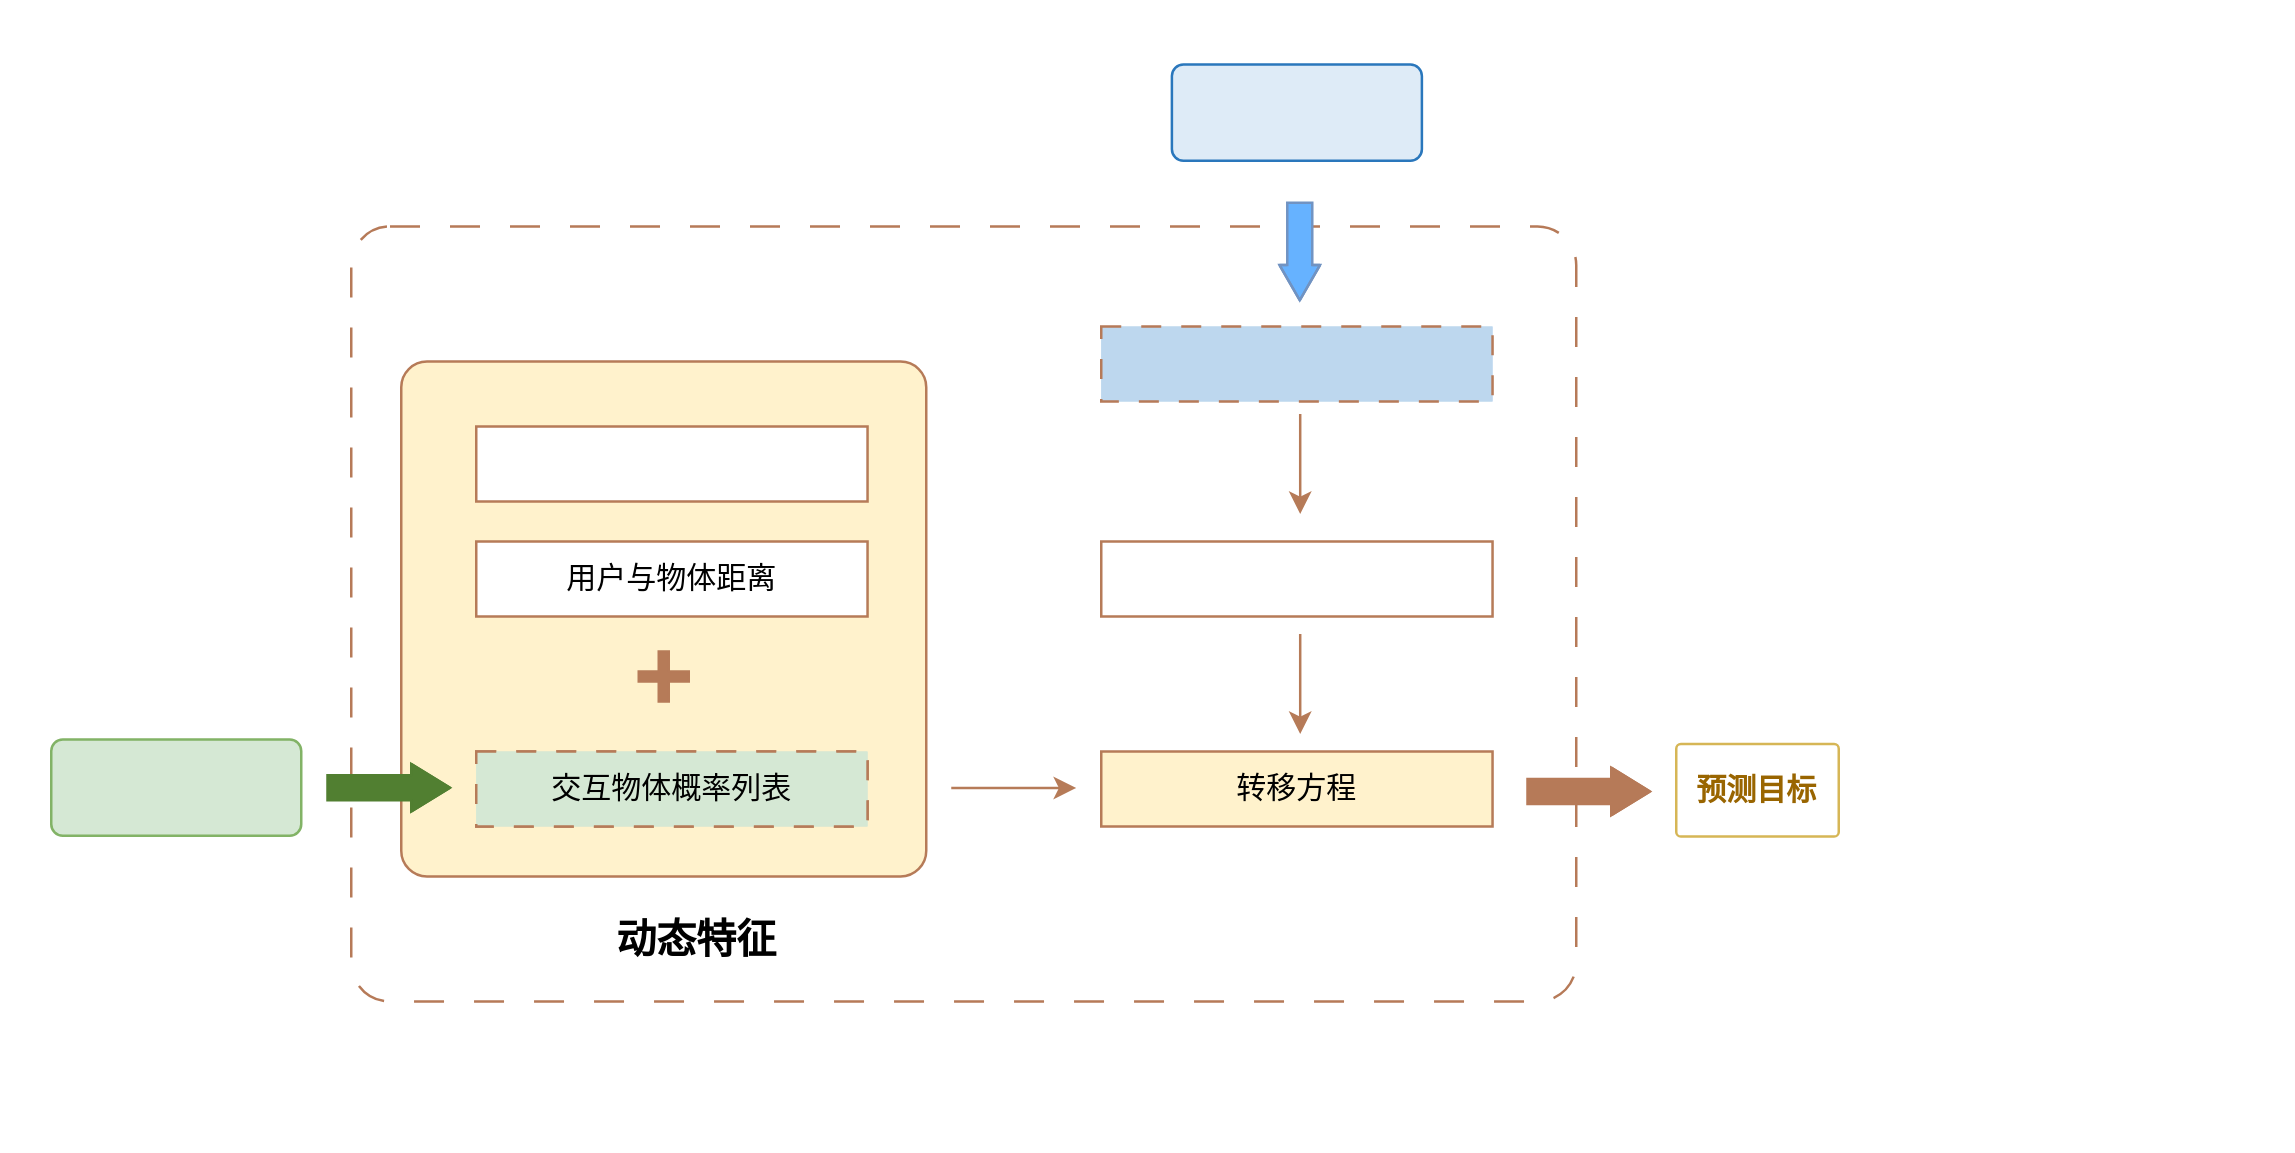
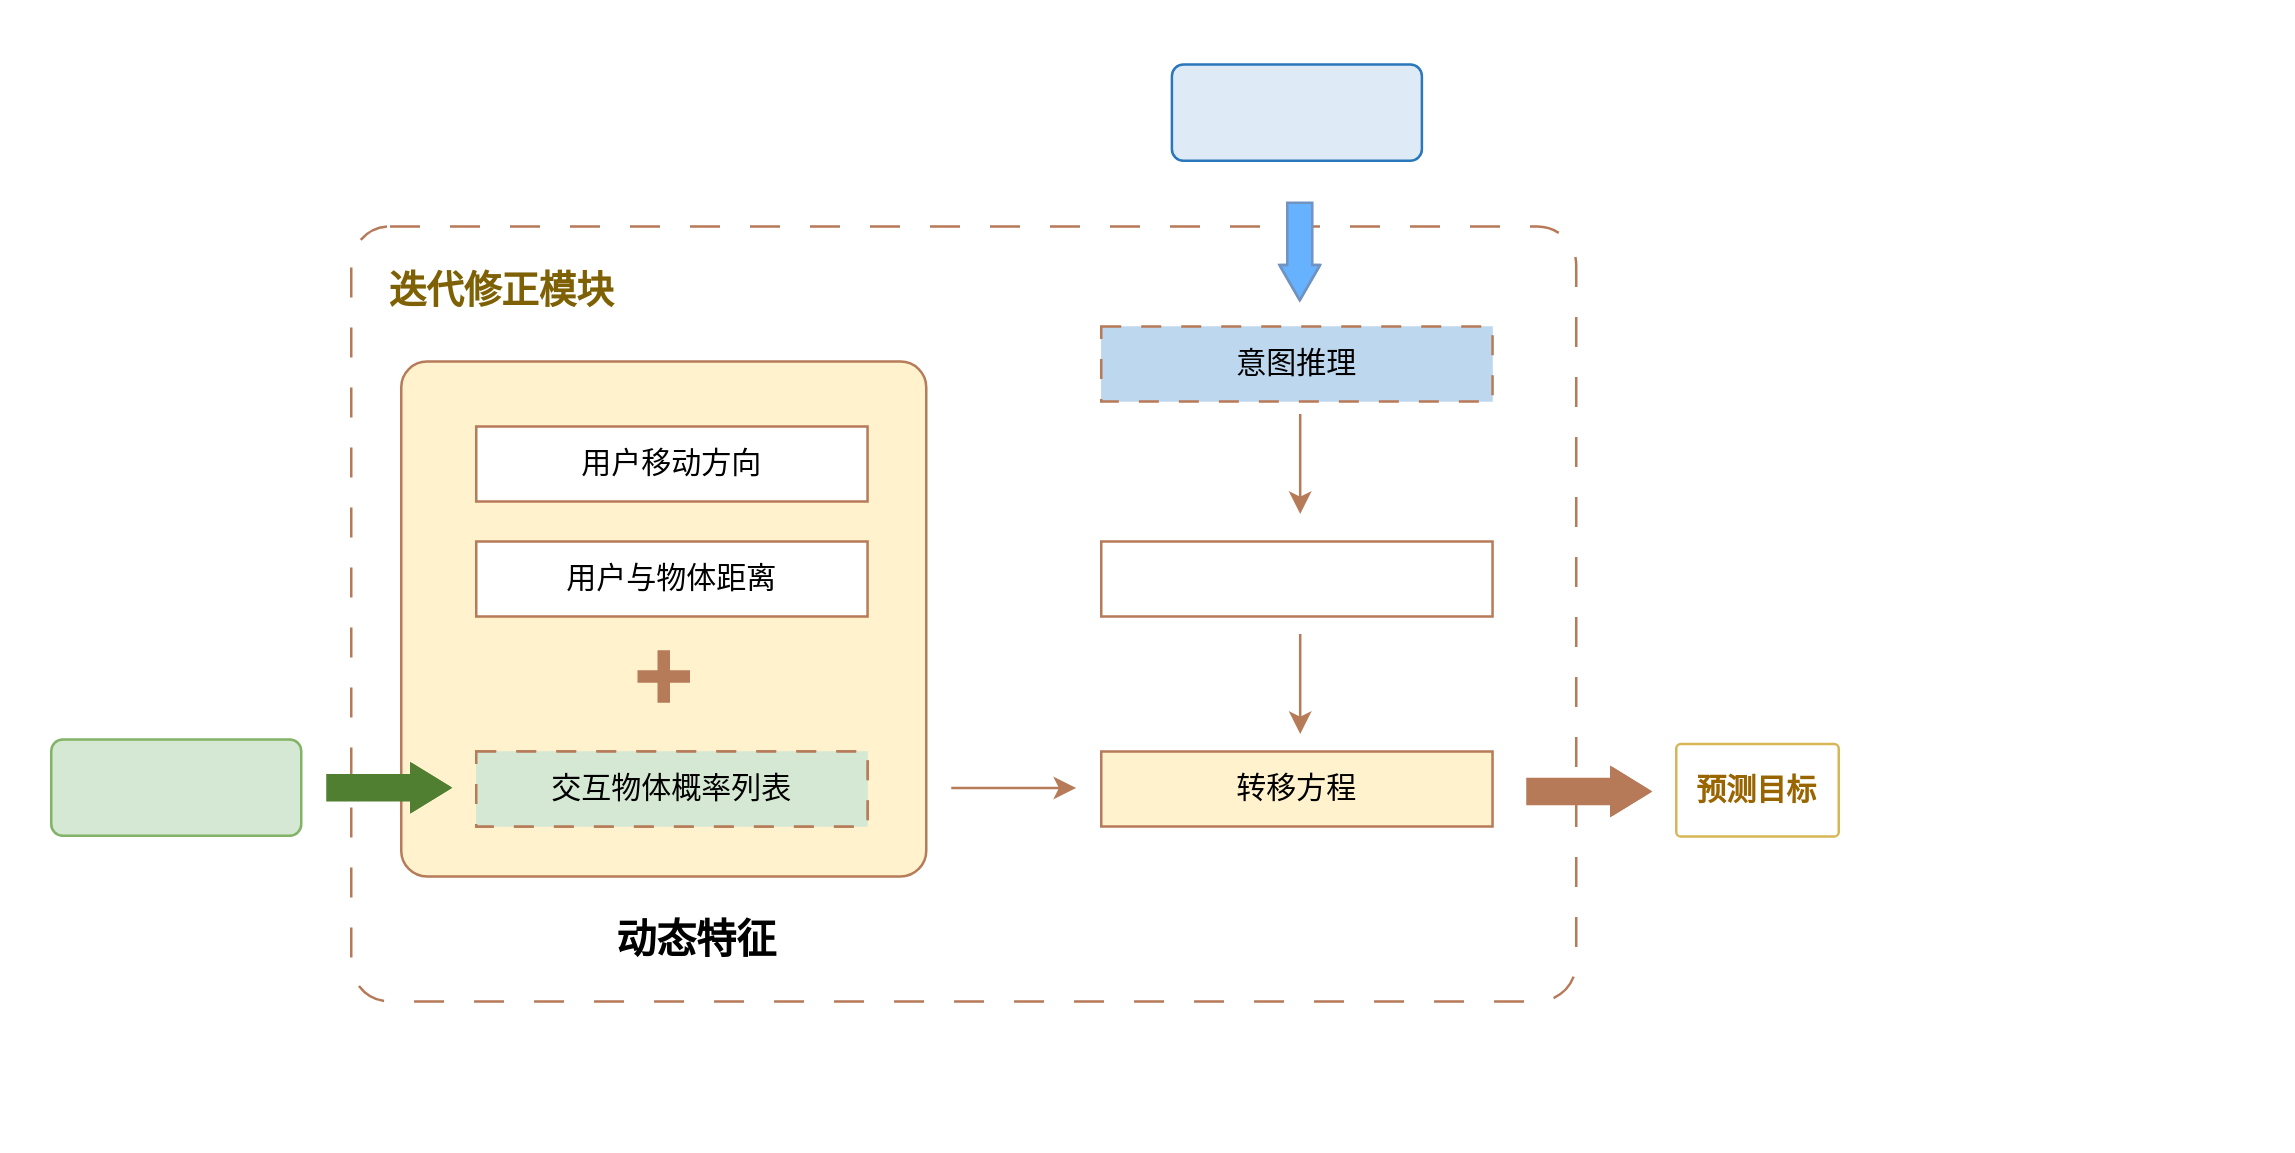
+ <mxCell id="4" value="&lt;font face=&quot;Times New Roman&quot;&gt;&lt;span style=&quot;font-size: 15px;&quot;&gt;迭代修正模块&lt;/span&gt;&lt;/font&gt;" style="text;html=1;align=center;verticalAlign=middle;resizable=0;points=[];autosize=1;strokeColor=none;fillColor=none;fontColor=light-dark(#7f6105, #69c195);fontStyle=1" vertex="1" parent="1"><mxGeometry x="145" y="100" width="110" height="30" as="geometry" /></mxCell>
+ <mxCell id="22" value="意图推理" style="text;html=1;align=center;verticalAlign=middle;whiteSpace=wrap;rounded=0;" vertex="1" parent="20"><mxGeometry y="7.5" width="156.522" height="15" as="geometry" /></mxCell>
+ <mxCell id="13" value="用户移动方向" style="text;html=1;align=center;verticalAlign=middle;whiteSpace=wrap;rounded=0;" vertex="1" parent="11"><mxGeometry y="7.5" width="156.522" height="15" as="geometry" /></mxCell>
